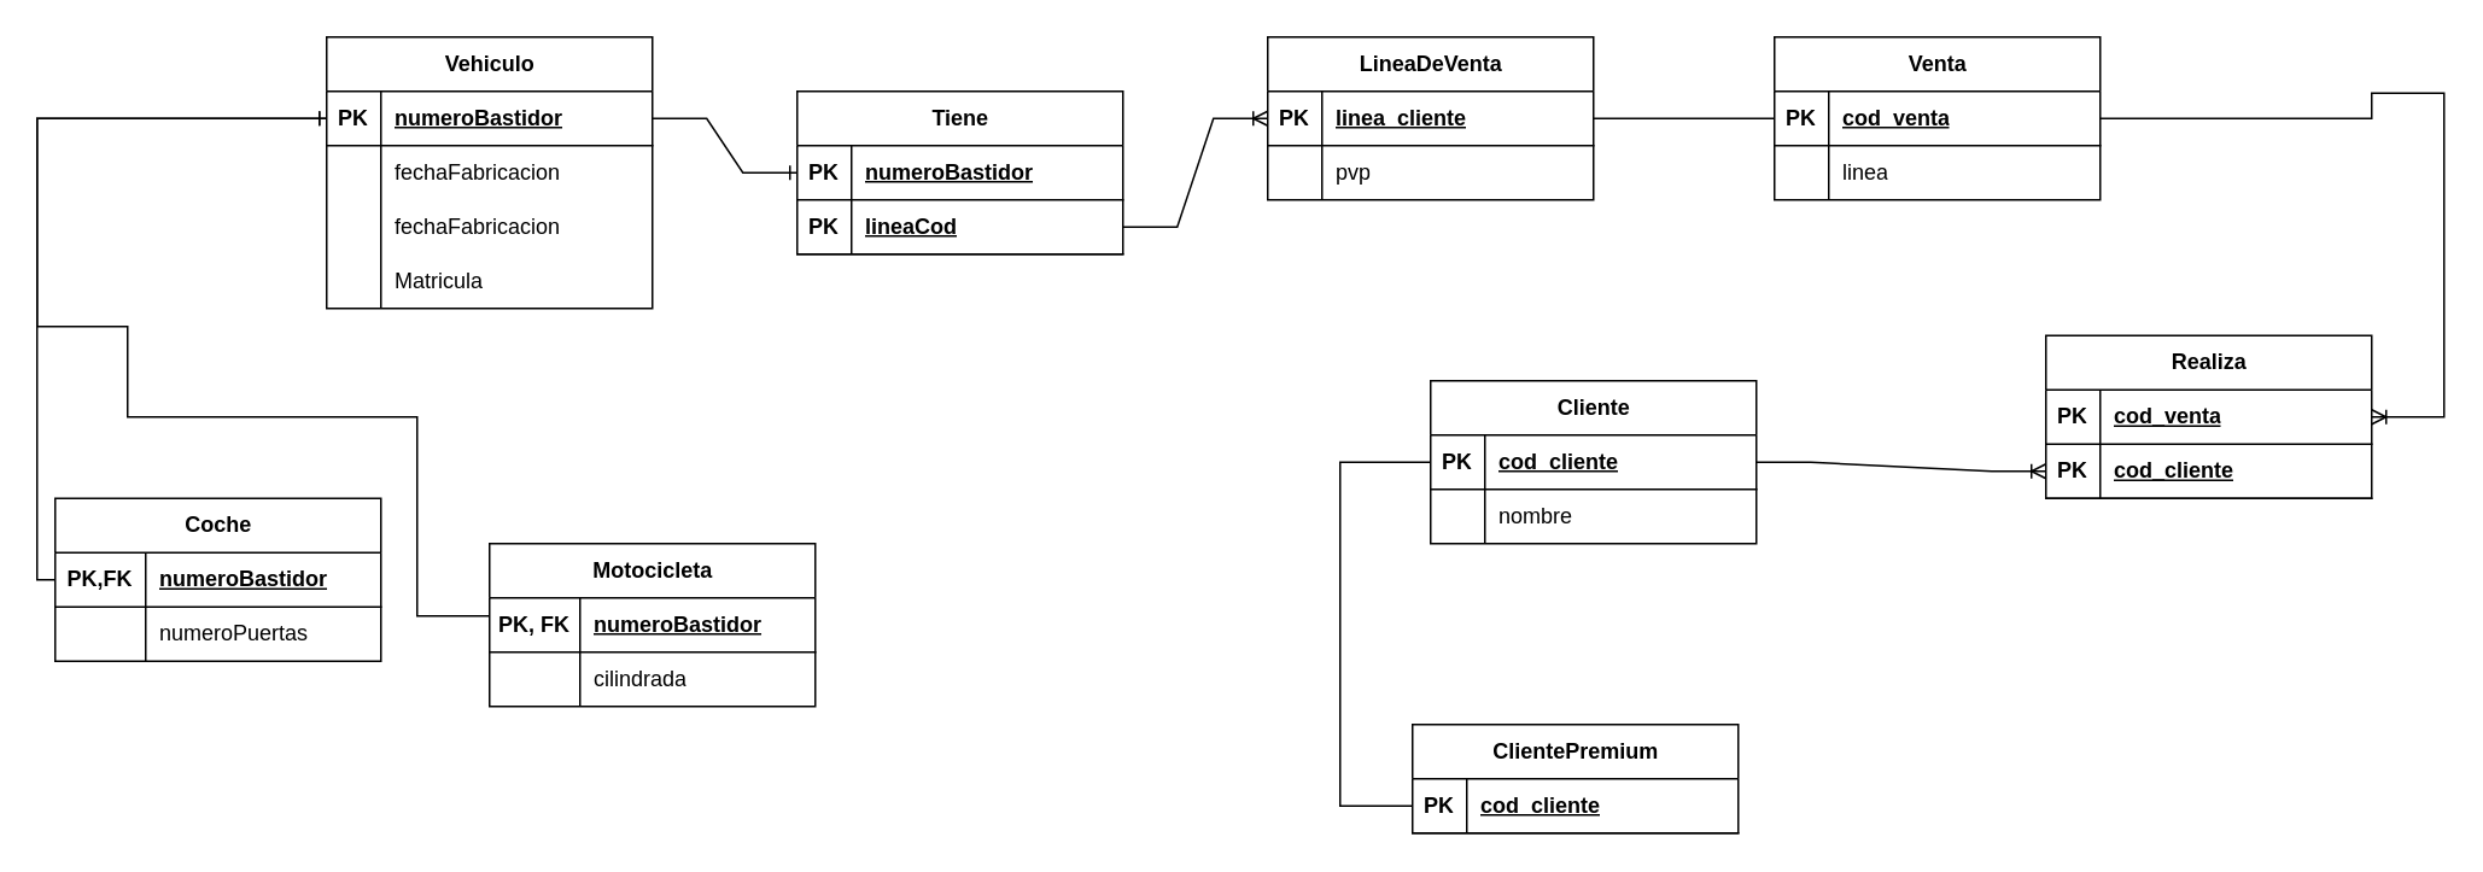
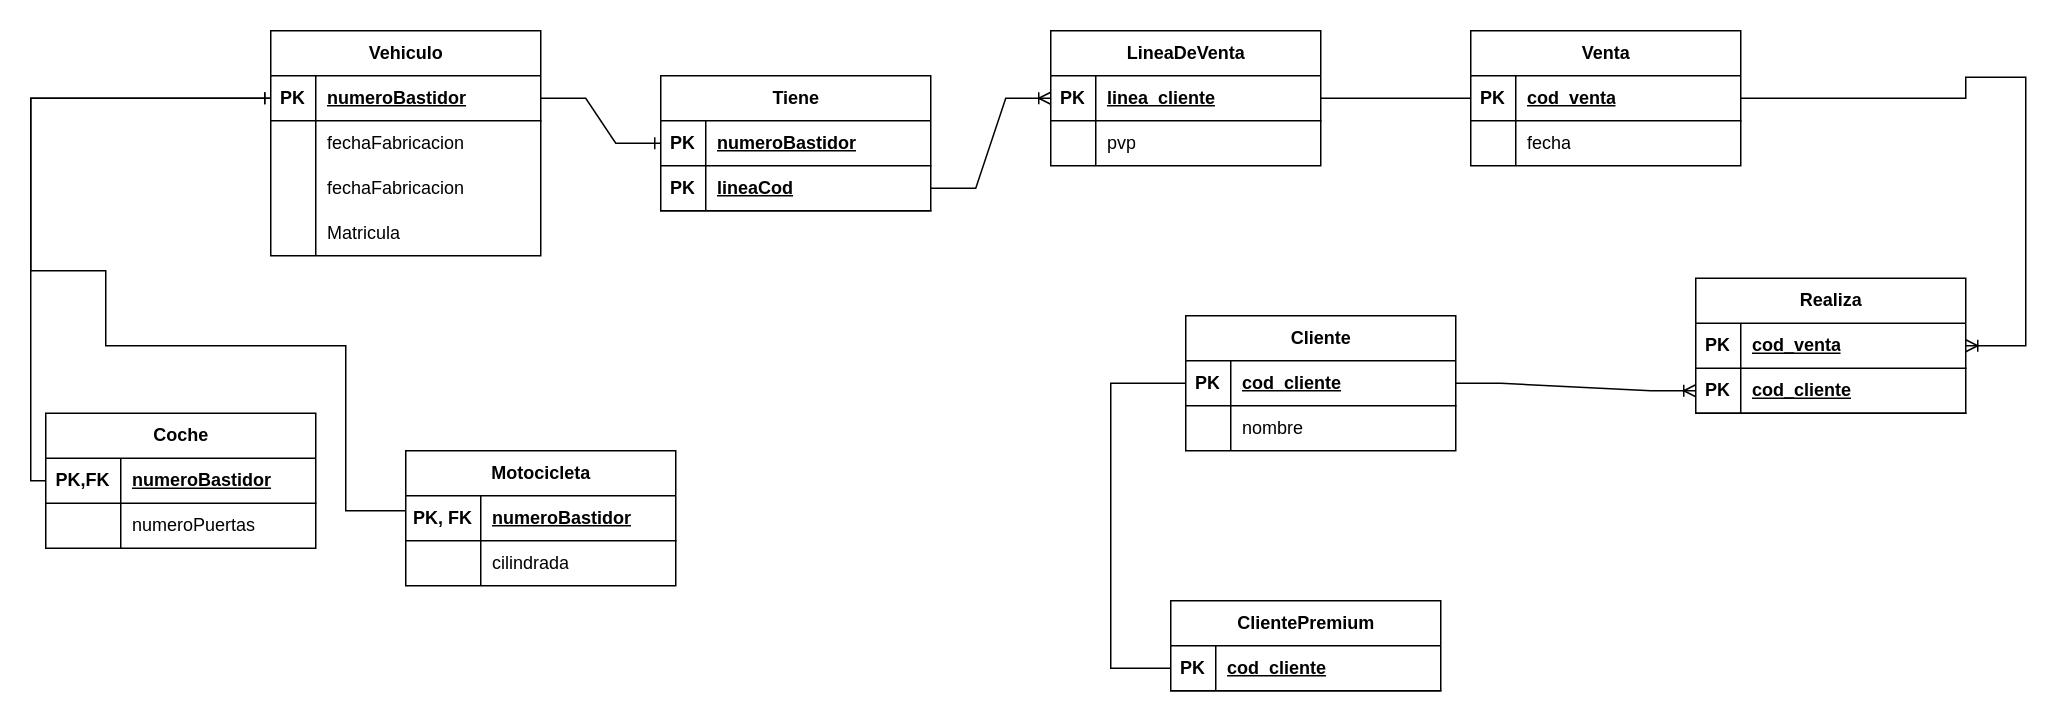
- <mxCell id="52" value="linea" style="shape=partialRectangle;connectable=0;fillColor=none;top=0;left=0;bottom=0;right=0;align=left;spacingLeft=6;overflow=hidden;whiteSpace=wrap;html=1;" vertex="1" parent="50"><mxGeometry x="30" width="150" height="30" as="geometry"><mxRectangle width="150" height="30" as="alternateBounds" /></mxGeometry></mxCell>
+ <mxCell id="52" value="fecha" style="shape=partialRectangle;connectable=0;fillColor=none;top=0;left=0;bottom=0;right=0;align=left;spacingLeft=6;overflow=hidden;whiteSpace=wrap;html=1;" vertex="1" parent="50"><mxGeometry x="30" width="150" height="30" as="geometry"><mxRectangle width="150" height="30" as="alternateBounds" /></mxGeometry></mxCell>
